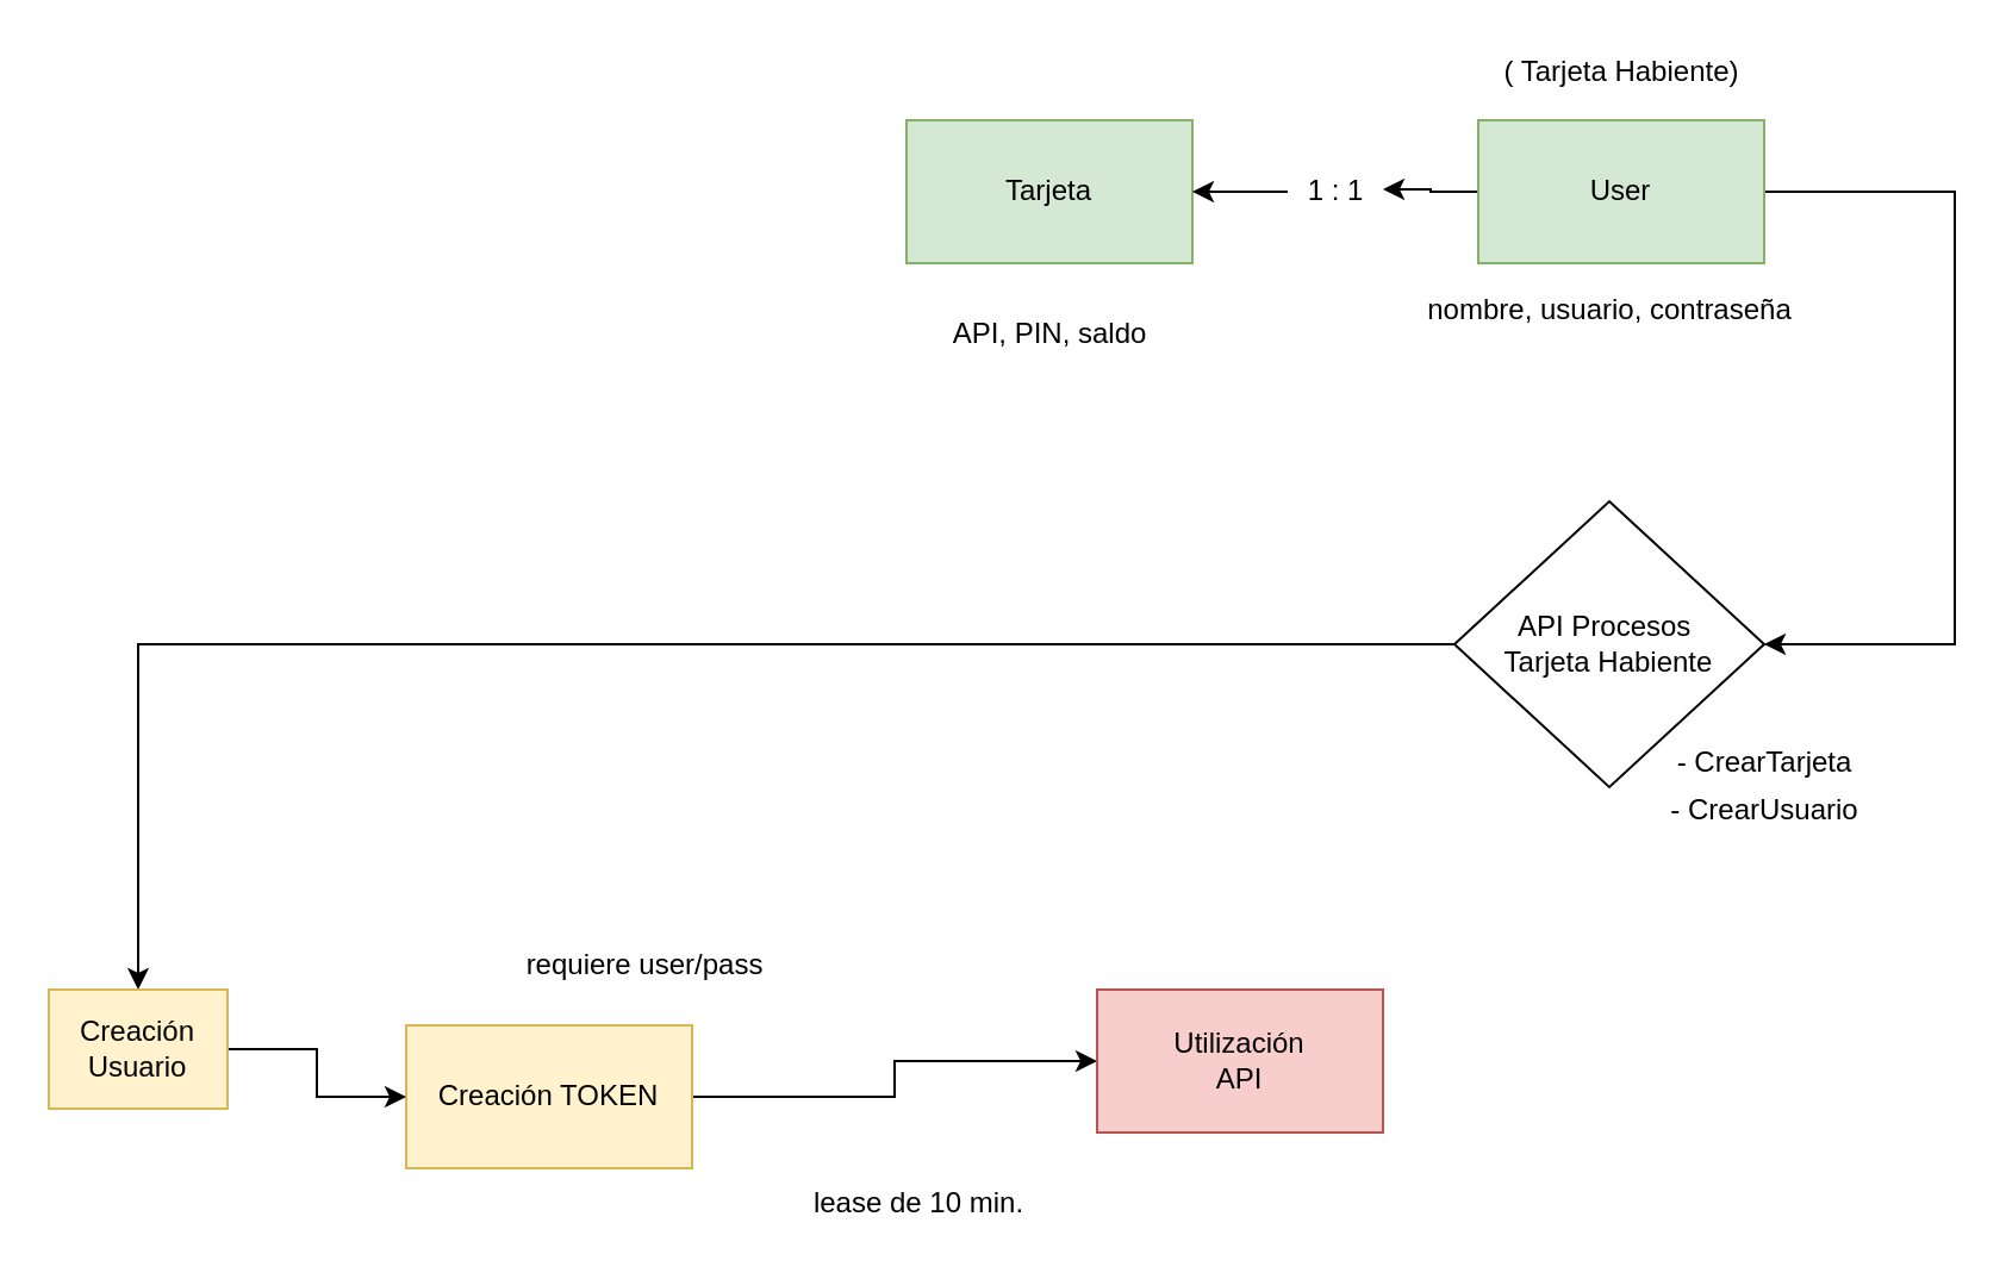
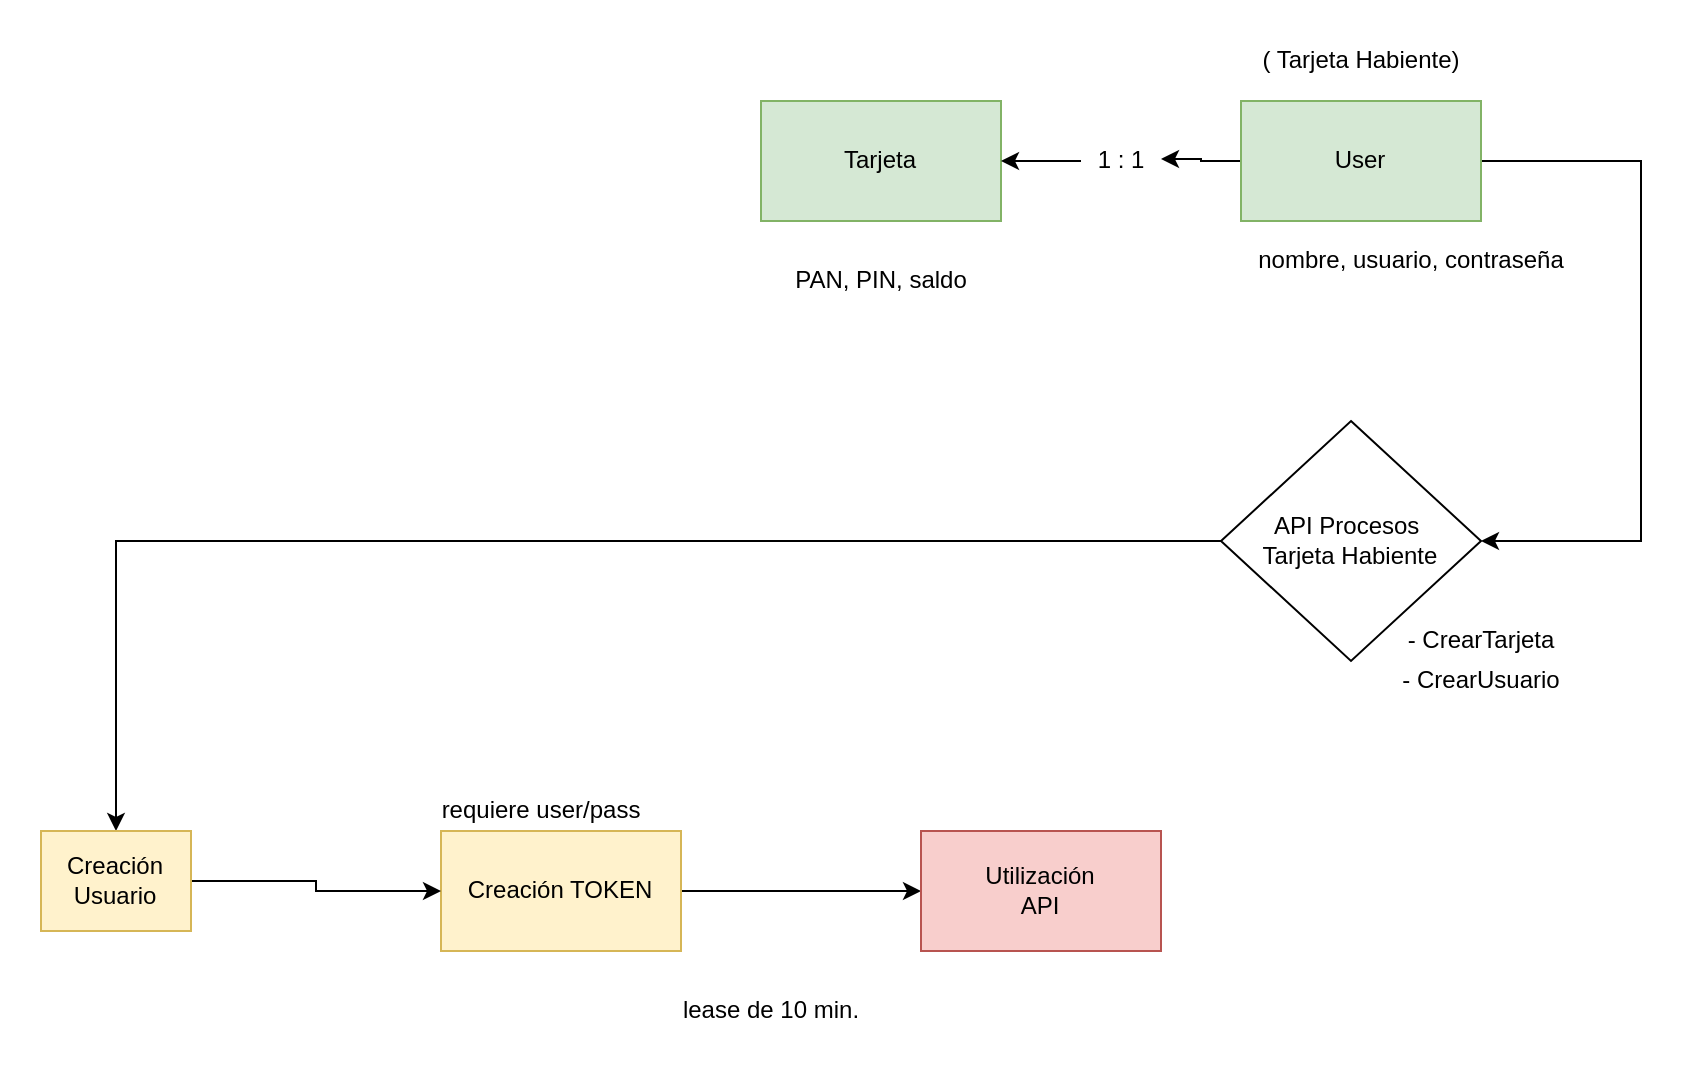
- <mxCell id="7" value="nombre, usuario, contraseña" style="text;html=1;align=center;verticalAlign=middle;resizable=0;points=[];autosize=1;strokeColor=none;fillColor=none;" parent="1" vertex="1"><mxGeometry x="590" y="120" width="170" height="20" as="geometry" /></mxCell>
+ <mxCell id="7" value="nombre, usuario, contraseña" style="text;html=1;align=center;verticalAlign=middle;resizable=0;points=[];autosize=1;strokeColor=none;fillColor=none;" parent="1" vertex="1"><mxGeometry x="620" y="120" width="170" height="20" as="geometry" /></mxCell>
- <mxCell id="8" value="API, PIN, saldo" style="text;html=1;align=center;verticalAlign=middle;resizable=0;points=[];autosize=1;strokeColor=none;fillColor=none;" parent="1" vertex="1"><mxGeometry x="390" y="130" width="100" height="20" as="geometry" /></mxCell>
+ <mxCell id="8" value="PAN, PIN, saldo" style="text;html=1;align=center;verticalAlign=middle;resizable=0;points=[];autosize=1;strokeColor=none;fillColor=none;" parent="1" vertex="1"><mxGeometry x="390" y="130" width="100" height="20" as="geometry" /></mxCell>
- <mxCell id="14" value="Creación TOKEN" style="rounded=0;whiteSpace=wrap;html=1;fillColor=#fff2cc;strokeColor=#d6b656;" parent="1" vertex="1"><mxGeometry x="170" y="430" width="120" height="60" as="geometry" /></mxCell>
+ <mxCell id="14" value="Creación TOKEN" style="rounded=0;whiteSpace=wrap;html=1;fillColor=#fff2cc;strokeColor=#d6b656;" parent="1" vertex="1"><mxGeometry x="220" y="415" width="120" height="60" as="geometry" /></mxCell>
